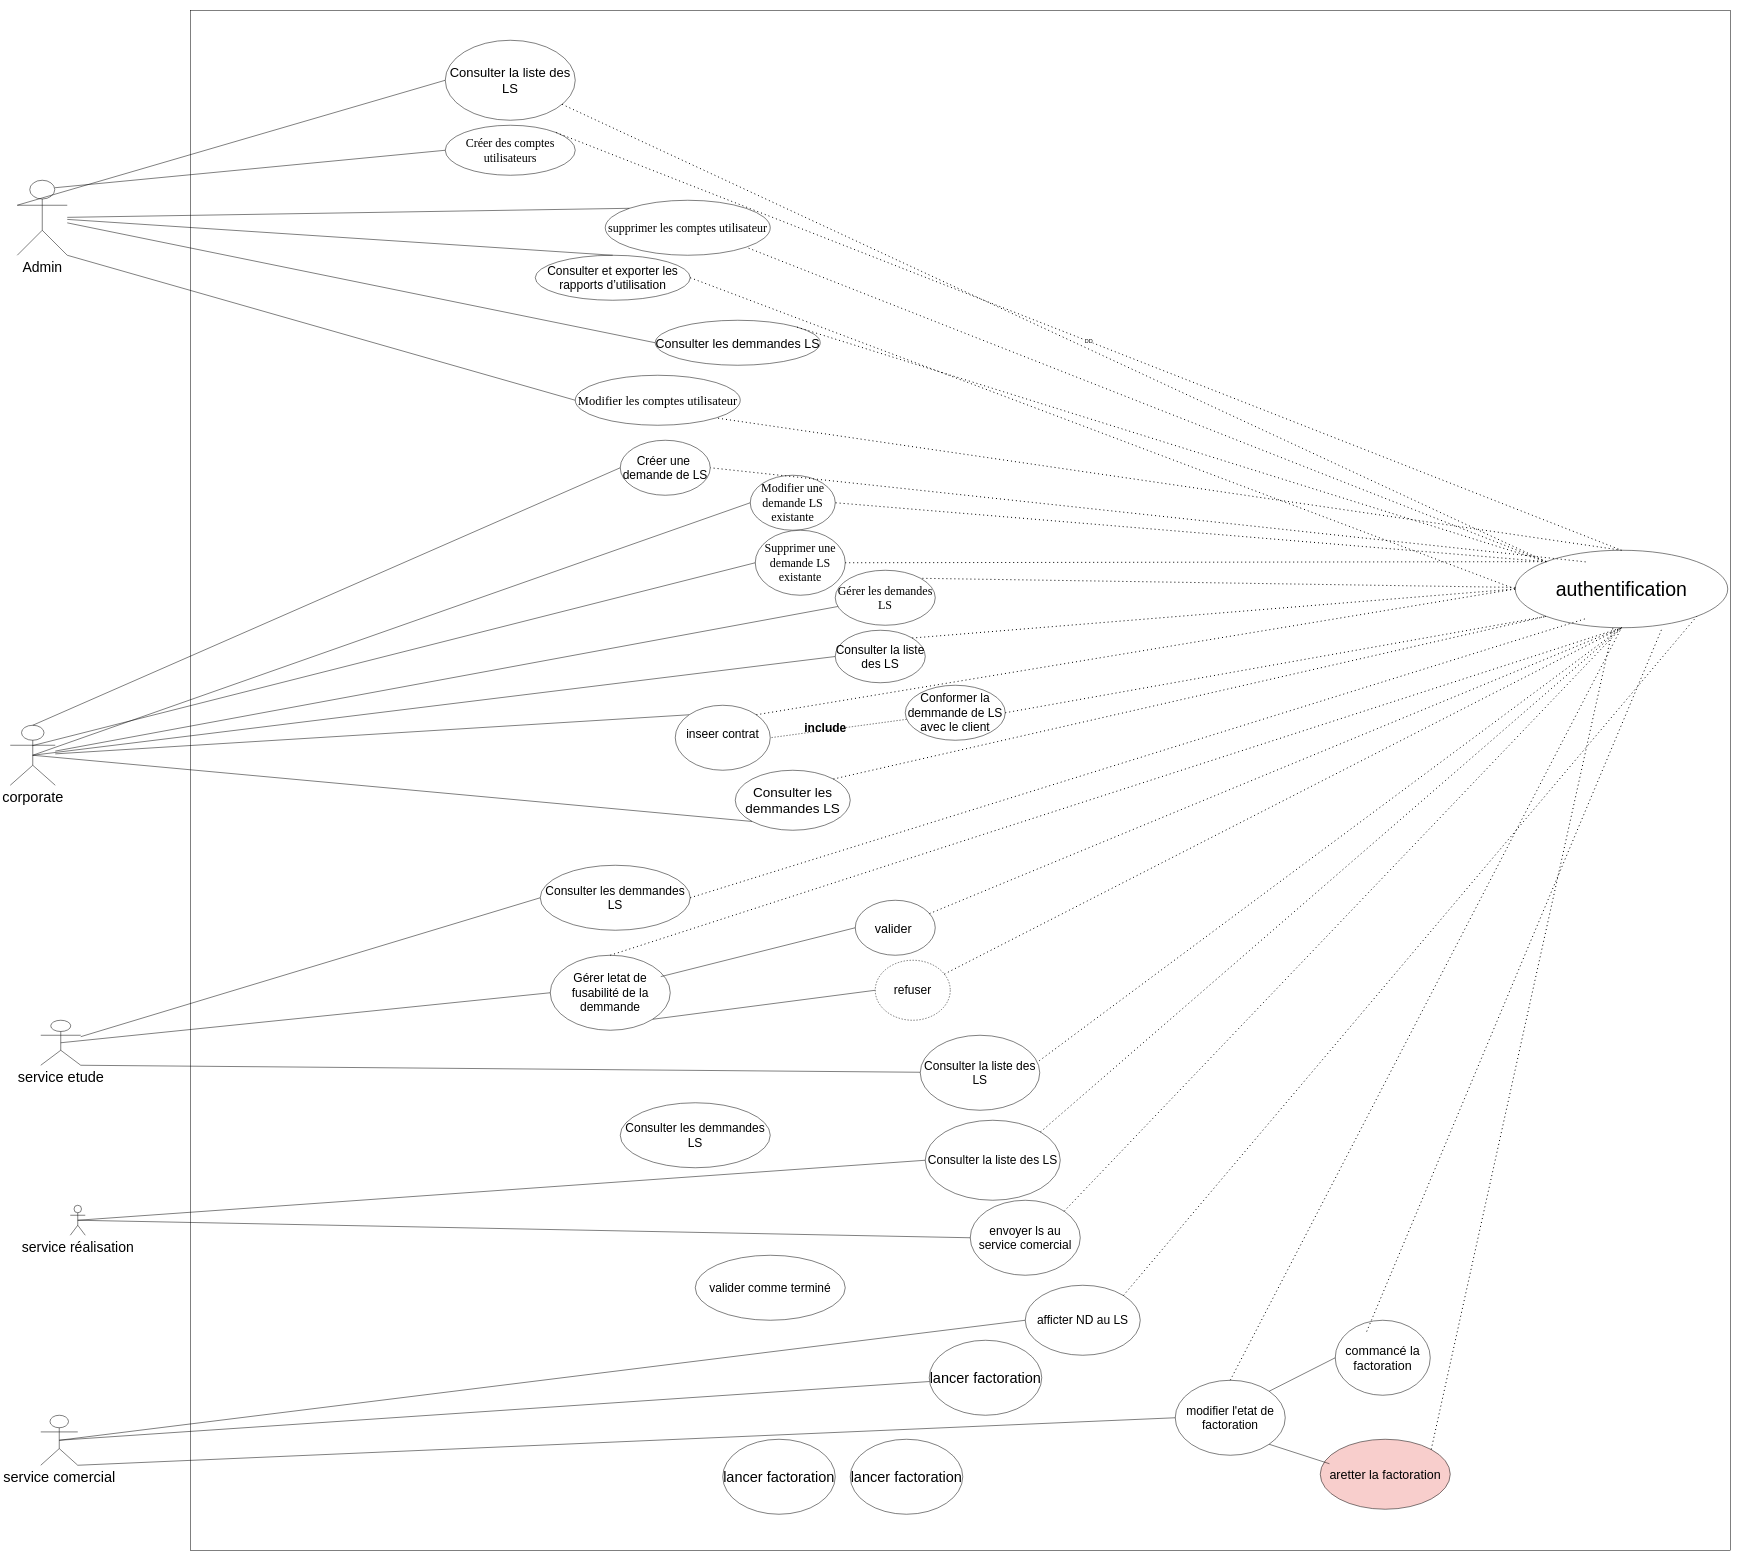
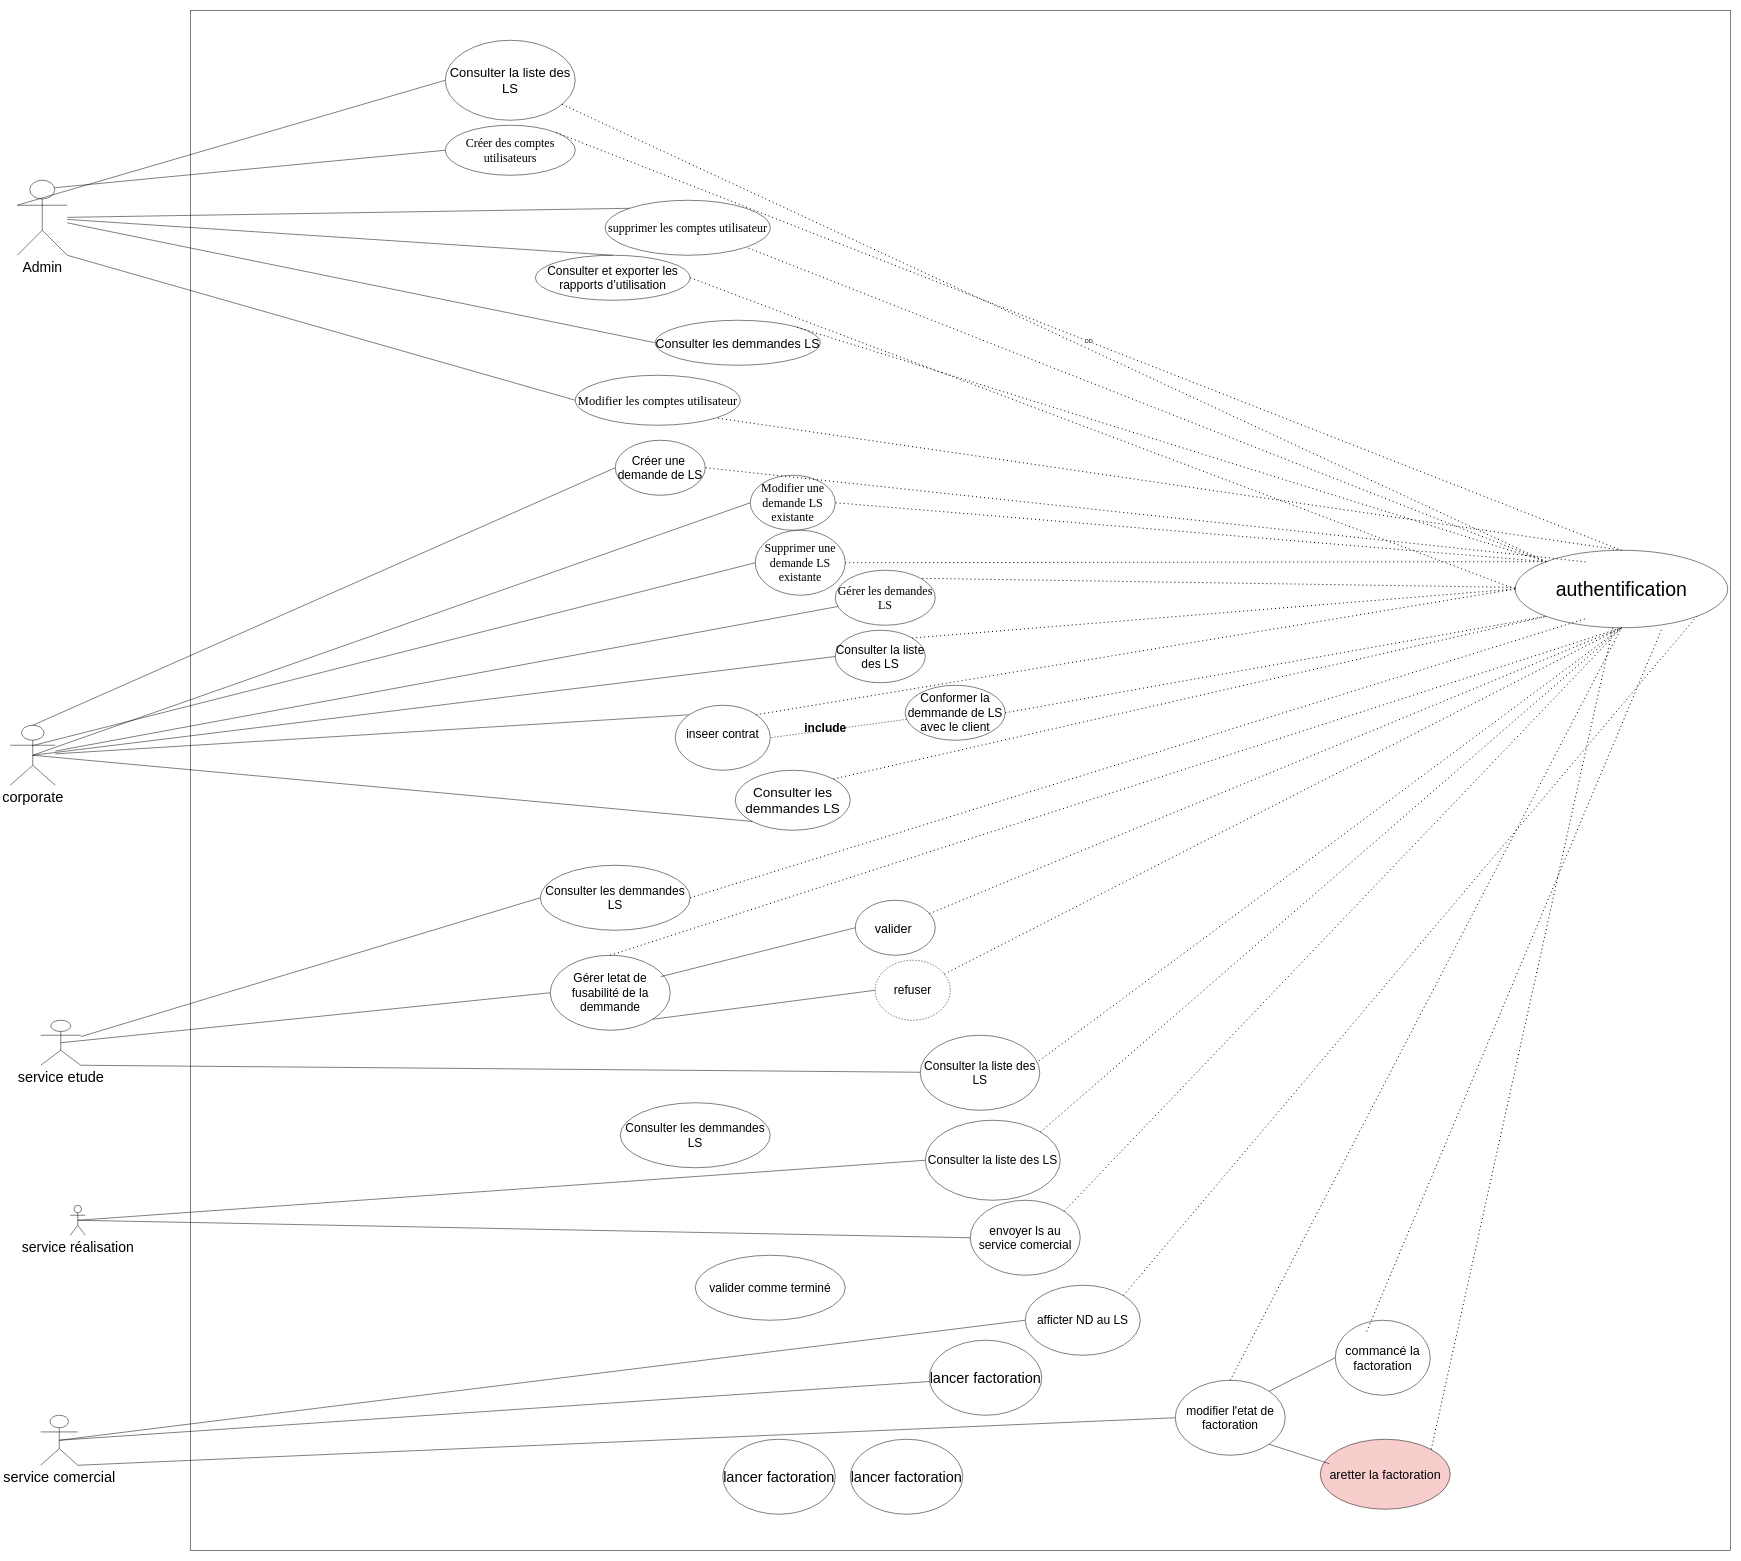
- <mxCell id="11" value="&lt;p class=&quot;MsoNormal&quot;&gt;&lt;font style=&quot;font-size: 24px;&quot;&gt;Créer une&amp;nbsp; demande de LS&lt;/font&gt;&lt;span style=&quot;font-size: 14pt;&quot;&gt;&lt;/span&gt;&lt;/p&gt;" style="ellipse;whiteSpace=wrap;html=1;" vertex="1" parent="1"><mxGeometry x="1240" y="880" width="180" height="110" as="geometry" /></mxCell>
+ <mxCell id="11" value="&lt;p class=&quot;MsoNormal&quot;&gt;&lt;font style=&quot;font-size: 24px;&quot;&gt;Créer une&amp;nbsp; demande de LS&lt;/font&gt;&lt;span style=&quot;font-size: 14pt;&quot;&gt;&lt;/span&gt;&lt;/p&gt;" style="ellipse;whiteSpace=wrap;html=1;" vertex="1" parent="1"><mxGeometry x="1230" y="880" width="180" height="110" as="geometry" /></mxCell>
